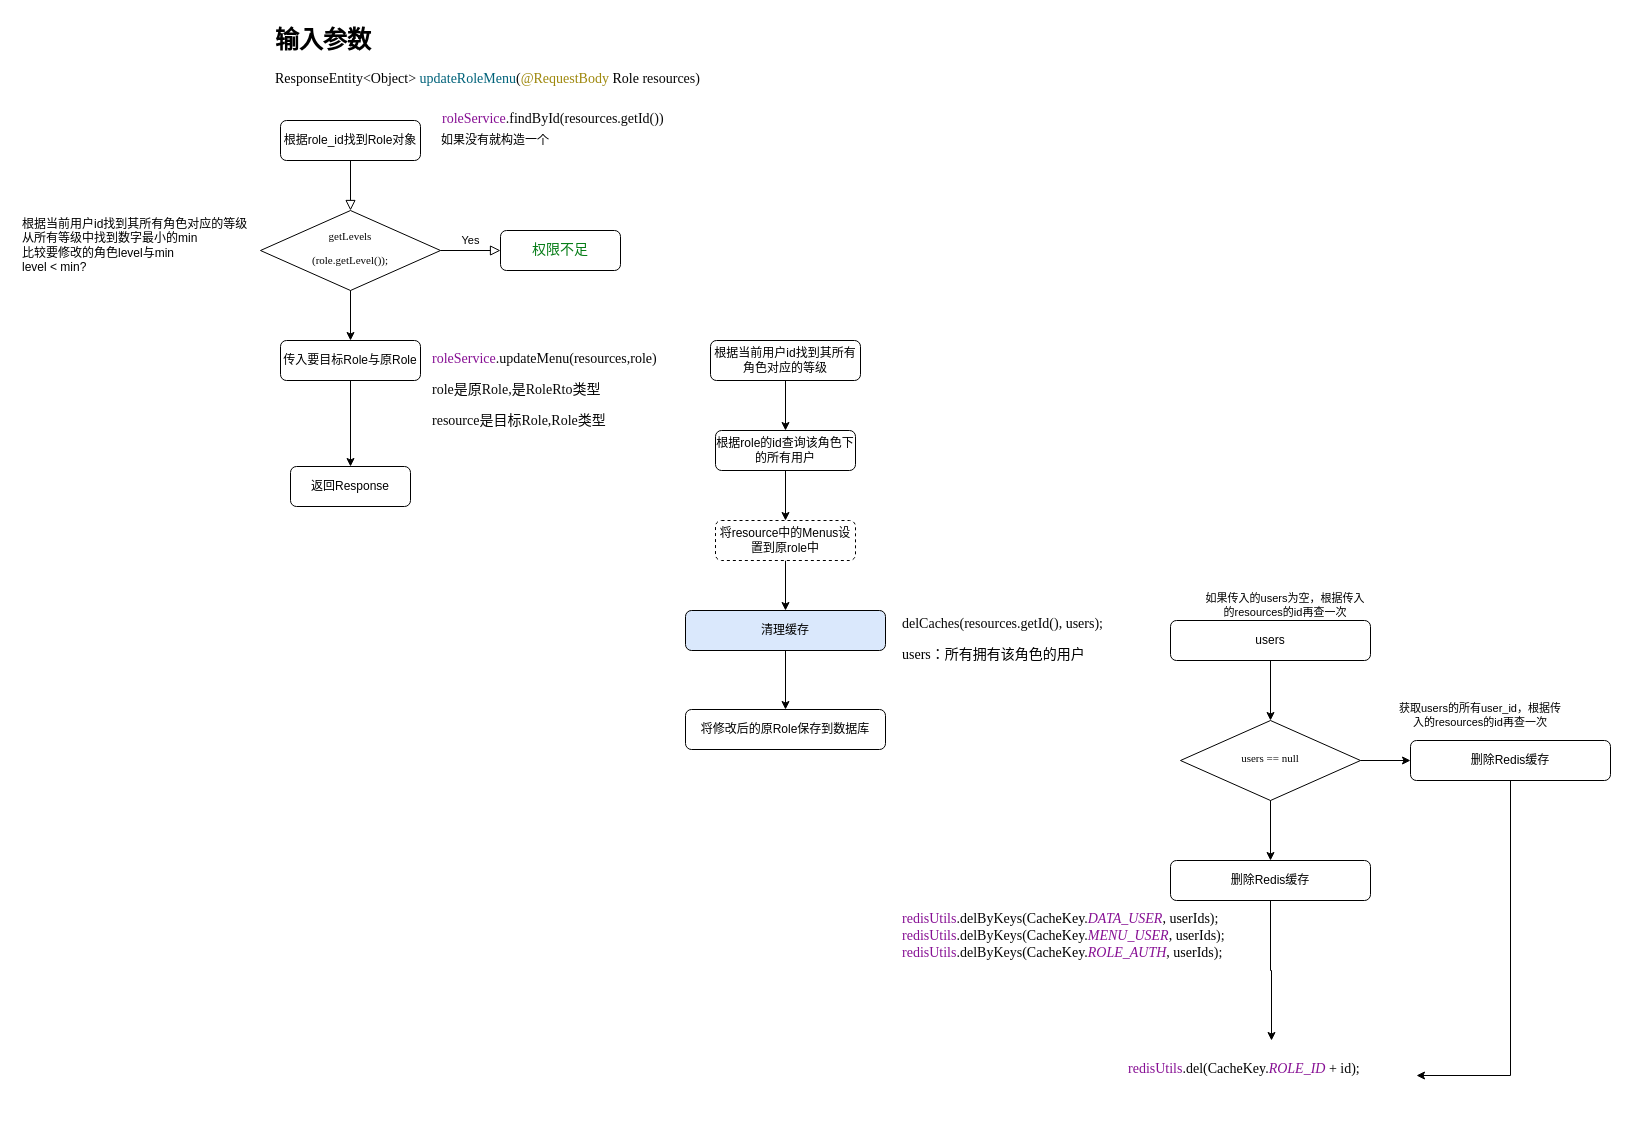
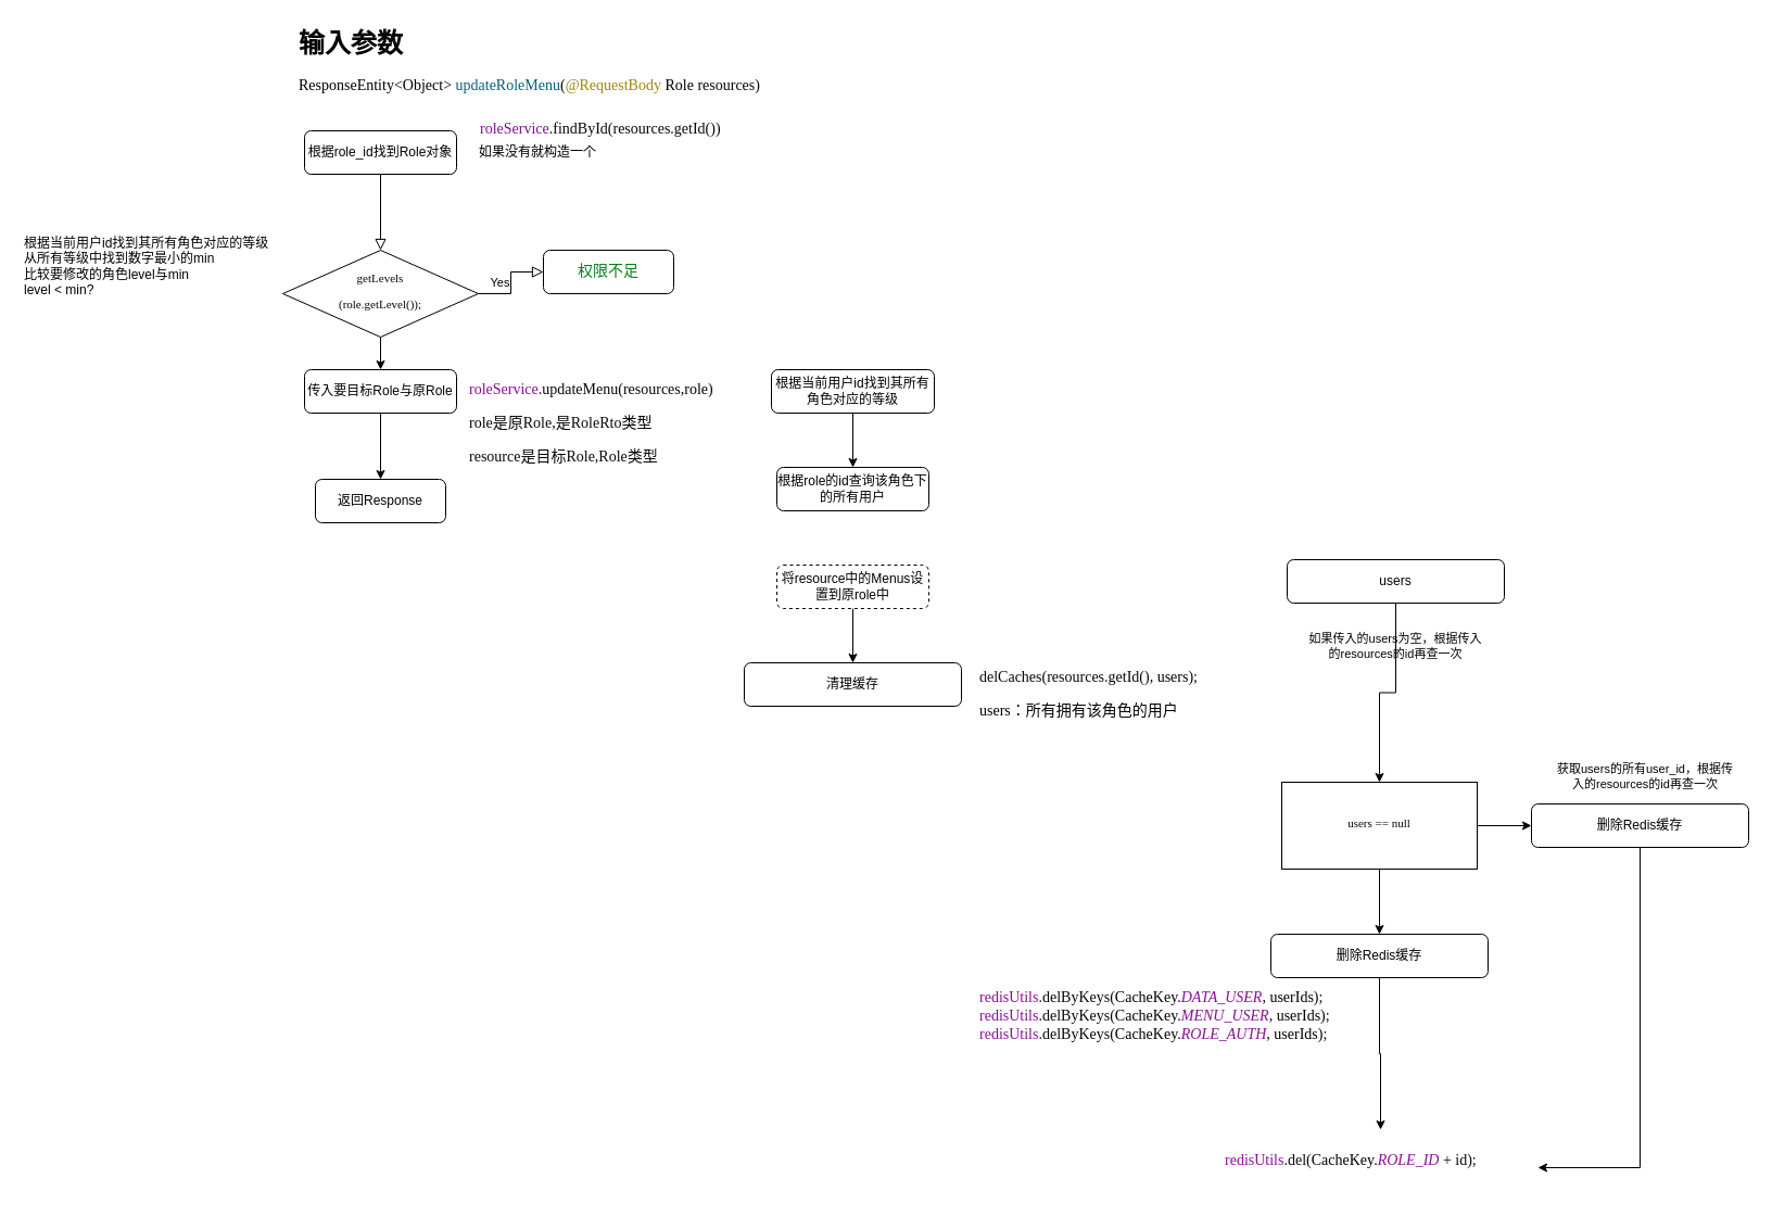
- <mxCell id="6" value="&lt;pre style=&quot;color: rgb(8, 8, 8); font-family: &amp;quot;JetBrains Mono&amp;quot;; font-size: 11px;&quot;&gt;&lt;font style=&quot;font-size: 11px;&quot;&gt;getLevels&lt;/font&gt;&lt;/pre&gt;&lt;pre style=&quot;color: rgb(8, 8, 8); font-family: &amp;quot;JetBrains Mono&amp;quot;; font-size: 11px;&quot;&gt;&lt;font style=&quot;font-size: 11px;&quot;&gt;(&lt;span style=&quot;color: rgb(0, 0, 0); font-size: 11px;&quot;&gt;role&lt;/span&gt;.getLevel());&lt;/font&gt;&lt;/pre&gt;" style="rhombus;whiteSpace=wrap;html=1;shadow=0;fontFamily=Helvetica;fontSize=12;align=center;strokeWidth=1;spacing=6;spacingTop=-4;fillColor=none;" parent="1" vertex="1"><mxGeometry x="260" y="210" width="180" height="80" as="geometry" /></mxCell>
+ <mxCell id="6" value="&lt;pre style=&quot;color: rgb(8, 8, 8); font-family: &amp;quot;JetBrains Mono&amp;quot;; font-size: 11px;&quot;&gt;&lt;font style=&quot;font-size: 11px;&quot;&gt;getLevels&lt;/font&gt;&lt;/pre&gt;&lt;pre style=&quot;color: rgb(8, 8, 8); font-family: &amp;quot;JetBrains Mono&amp;quot;; font-size: 11px;&quot;&gt;&lt;font style=&quot;font-size: 11px;&quot;&gt;(&lt;span style=&quot;color: rgb(0, 0, 0); font-size: 11px;&quot;&gt;role&lt;/span&gt;.getLevel());&lt;/font&gt;&lt;/pre&gt;" style="rhombus;whiteSpace=wrap;html=1;shadow=0;fontFamily=Helvetica;fontSize=12;align=center;strokeWidth=1;spacing=6;spacingTop=-4;fillColor=none;" parent="1" vertex="1"><mxGeometry x="260" y="230" width="180" height="80" as="geometry" /></mxCell>
- <mxCell id="8" value="返回Response" style="rounded=1;whiteSpace=wrap;html=1;fontSize=12;glass=0;strokeWidth=1;shadow=0;" parent="1" vertex="1"><mxGeometry x="290" y="466" width="120" height="40" as="geometry" /></mxCell>
+ <mxCell id="8" value="返回Response" style="rounded=1;whiteSpace=wrap;html=1;fontSize=12;glass=0;strokeWidth=1;shadow=0;" parent="1" vertex="1"><mxGeometry x="290" y="441" width="120" height="40" as="geometry" /></mxCell>
- <mxCell id="19" value="" style="edgeStyle=orthogonalEdgeStyle;rounded=0;orthogonalLoop=1;jettySize=auto;html=1;fontSize=11;" edge="1" parent="1" source="20" target="22"><mxGeometry relative="1" as="geometry" /></mxCell>
- <mxCell id="28" value="如果传入的users为空，根据传入的resources的id再查一次" style="text;html=1;strokeColor=none;fillColor=none;align=center;verticalAlign=middle;whiteSpace=wrap;rounded=0;labelBackgroundColor=none;fontSize=11;" vertex="1" parent="1"><mxGeometry x="1200" y="590" width="170" height="30" as="geometry" /></mxCell>
+ <mxCell id="28" value="如果传入的users为空，根据传入的resources的id再查一次" style="text;html=1;strokeColor=none;fillColor=none;align=center;verticalAlign=middle;whiteSpace=wrap;rounded=0;labelBackgroundColor=none;fontSize=11;" vertex="1" parent="1"><mxGeometry x="1200" y="580" width="170" height="30" as="geometry" /></mxCell>
- <mxCell id="24" value="清理缓存" style="rounded=1;whiteSpace=wrap;html=1;fontSize=12;glass=0;strokeWidth=1;shadow=0;fillColor=#dae8fc;" vertex="1" parent="1"><mxGeometry x="685" y="610" width="200" height="40" as="geometry" /></mxCell>
+ <mxCell id="24" value="清理缓存" style="rounded=1;whiteSpace=wrap;html=1;fontSize=12;glass=0;strokeWidth=1;shadow=0;" vertex="1" parent="1"><mxGeometry x="685" y="610" width="200" height="40" as="geometry" /></mxCell>
- <mxCell id="27" value="users" style="rounded=1;whiteSpace=wrap;html=1;fontSize=12;glass=0;strokeWidth=1;shadow=0;" vertex="1" parent="1"><mxGeometry x="1170" y="620" width="200" height="40" as="geometry" /></mxCell>
+ <mxCell id="27" value="users" style="rounded=1;whiteSpace=wrap;html=1;fontSize=12;glass=0;strokeWidth=1;shadow=0;" vertex="1" parent="1"><mxGeometry x="1185" y="515" width="200" height="40" as="geometry" /></mxCell>
- <mxCell id="23" value="" style="edgeStyle=orthogonalEdgeStyle;rounded=0;orthogonalLoop=1;jettySize=auto;html=1;fontSize=11;" edge="1" parent="1" source="24" target="39"><mxGeometry relative="1" as="geometry" /></mxCell>
- <mxCell id="36" value="获取users的所有user_id，根据传入的resources的id再查一次" style="text;html=1;strokeColor=none;fillColor=none;align=center;verticalAlign=middle;whiteSpace=wrap;rounded=0;labelBackgroundColor=none;fontSize=11;" vertex="1" parent="1"><mxGeometry x="1395" y="700" width="170" height="30" as="geometry" /></mxCell>
+ <mxCell id="36" value="获取users的所有user_id，根据传入的resources的id再查一次" style="text;html=1;strokeColor=none;fillColor=none;align=center;verticalAlign=middle;whiteSpace=wrap;rounded=0;labelBackgroundColor=none;fontSize=11;" vertex="1" parent="1"><mxGeometry x="1430" y="700" width="170" height="30" as="geometry" /></mxCell>
- <mxCell id="39" value="将修改后的原Role保存到数据库" style="rounded=1;whiteSpace=wrap;html=1;fontSize=12;glass=0;strokeWidth=1;shadow=0;" vertex="1" parent="1"><mxGeometry x="685" y="709" width="200" height="40" as="geometry" /></mxCell>
- <mxCell id="31" value="&lt;pre style=&quot;color: rgb(8, 8, 8); font-family: &amp;quot;JetBrains Mono&amp;quot;; font-size: 11px;&quot;&gt;users == null&lt;/pre&gt;" style="rhombus;whiteSpace=wrap;html=1;shadow=0;fontFamily=Helvetica;fontSize=12;align=center;strokeWidth=1;spacing=6;spacingTop=-4;fillColor=none;" vertex="1" parent="1"><mxGeometry x="1180" y="720" width="180" height="80" as="geometry" /></mxCell>
+ <mxCell id="31" value="&lt;pre style=&quot;color: rgb(8, 8, 8); font-family: &amp;quot;JetBrains Mono&amp;quot;; font-size: 11px;&quot;&gt;users == null&lt;/pre&gt;" style="whiteSpace=wrap;html=1;shadow=0;fontFamily=Helvetica;fontSize=12;align=center;strokeWidth=1;spacing=6;spacingTop=-4;fillColor=none;rounded=0;" vertex="1" parent="1"><mxGeometry x="1180" y="720" width="180" height="80" as="geometry" /></mxCell>
